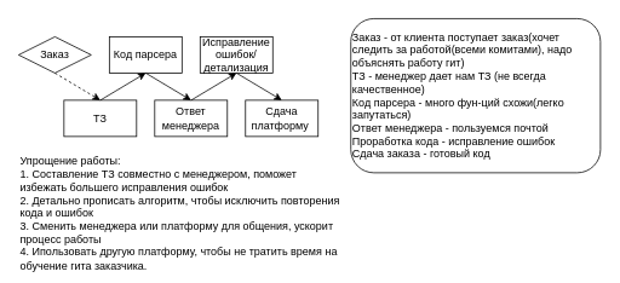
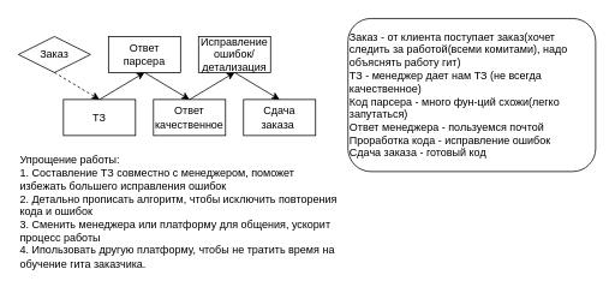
- <mxCell id="3" value="Код парсера" style="rounded=0;whiteSpace=wrap;html=1;" vertex="1" parent="1"><mxGeometry x="120" y="40" width="80" height="40" as="geometry" /></mxCell>
+ <mxCell id="3" value="Ответ парсера" style="rounded=0;whiteSpace=wrap;html=1;" vertex="1" parent="1"><mxGeometry x="120" y="40" width="80" height="40" as="geometry" /></mxCell>
- <mxCell id="6" value="Ответ менеджера" style="rounded=0;whiteSpace=wrap;html=1;" vertex="1" parent="1"><mxGeometry x="170" y="110" width="80" height="40" as="geometry" /></mxCell>
+ <mxCell id="6" value="Ответ качественное" style="rounded=0;whiteSpace=wrap;html=1;" vertex="1" parent="1"><mxGeometry x="170" y="110" width="80" height="40" as="geometry" /></mxCell>
- <mxCell id="7" value="Сдача платформу&amp;nbsp;" style="rounded=0;whiteSpace=wrap;html=1;" vertex="1" parent="1"><mxGeometry x="270" y="110" width="80" height="40" as="geometry" /></mxCell>
+ <mxCell id="7" value="Сдача заказа&amp;nbsp;" style="rounded=0;whiteSpace=wrap;html=1;" vertex="1" parent="1"><mxGeometry x="270" y="110" width="80" height="40" as="geometry" /></mxCell>
